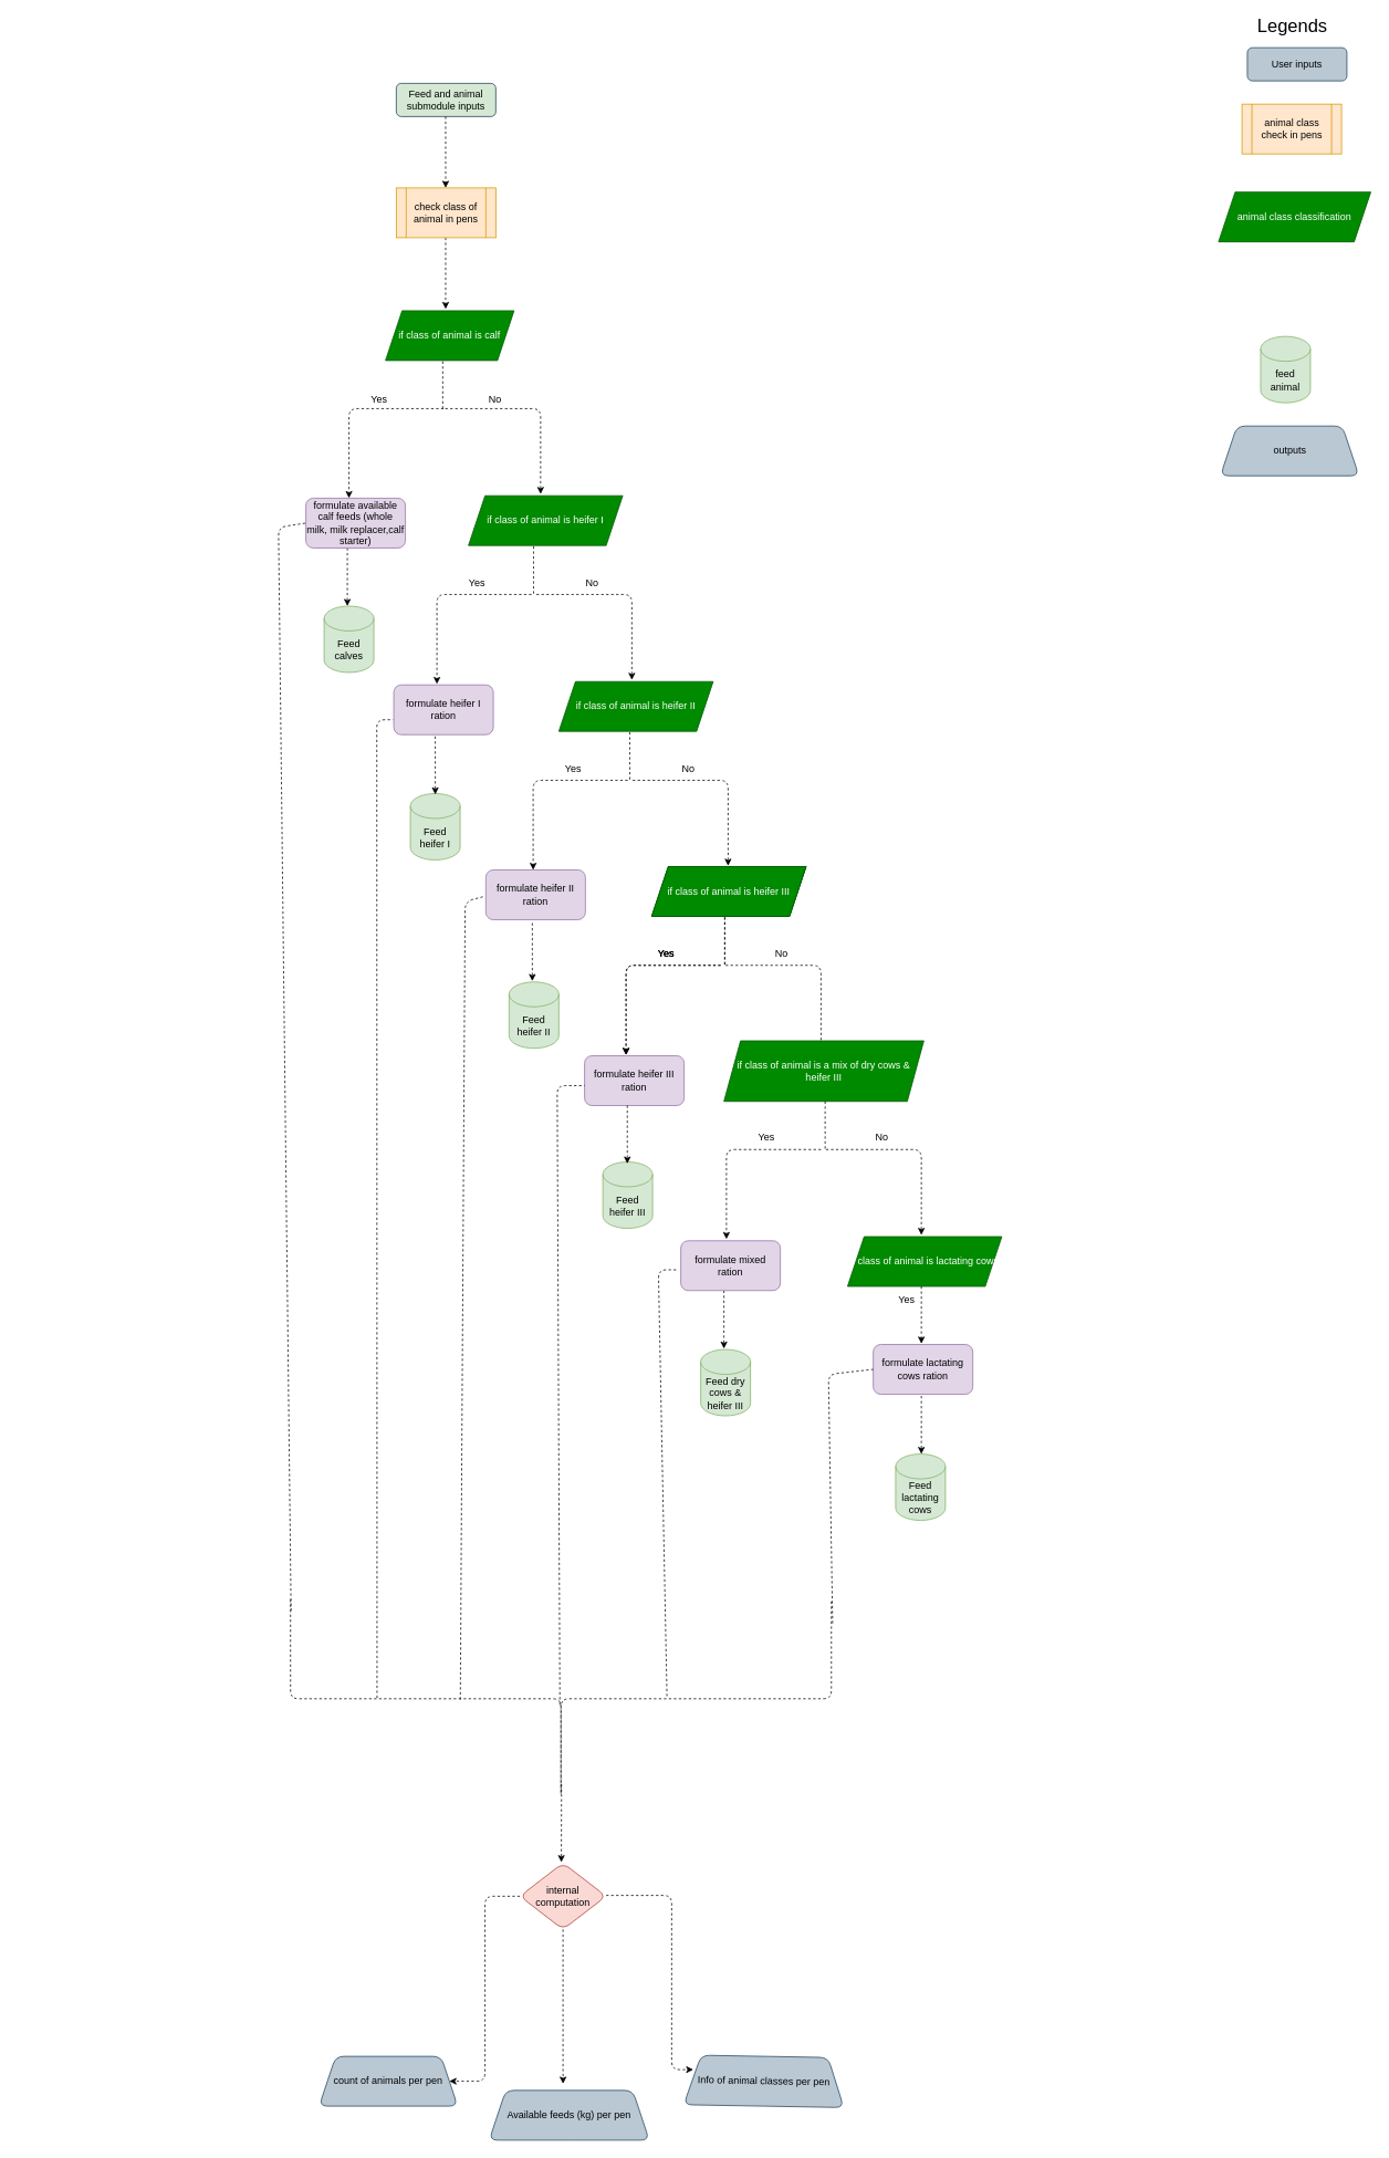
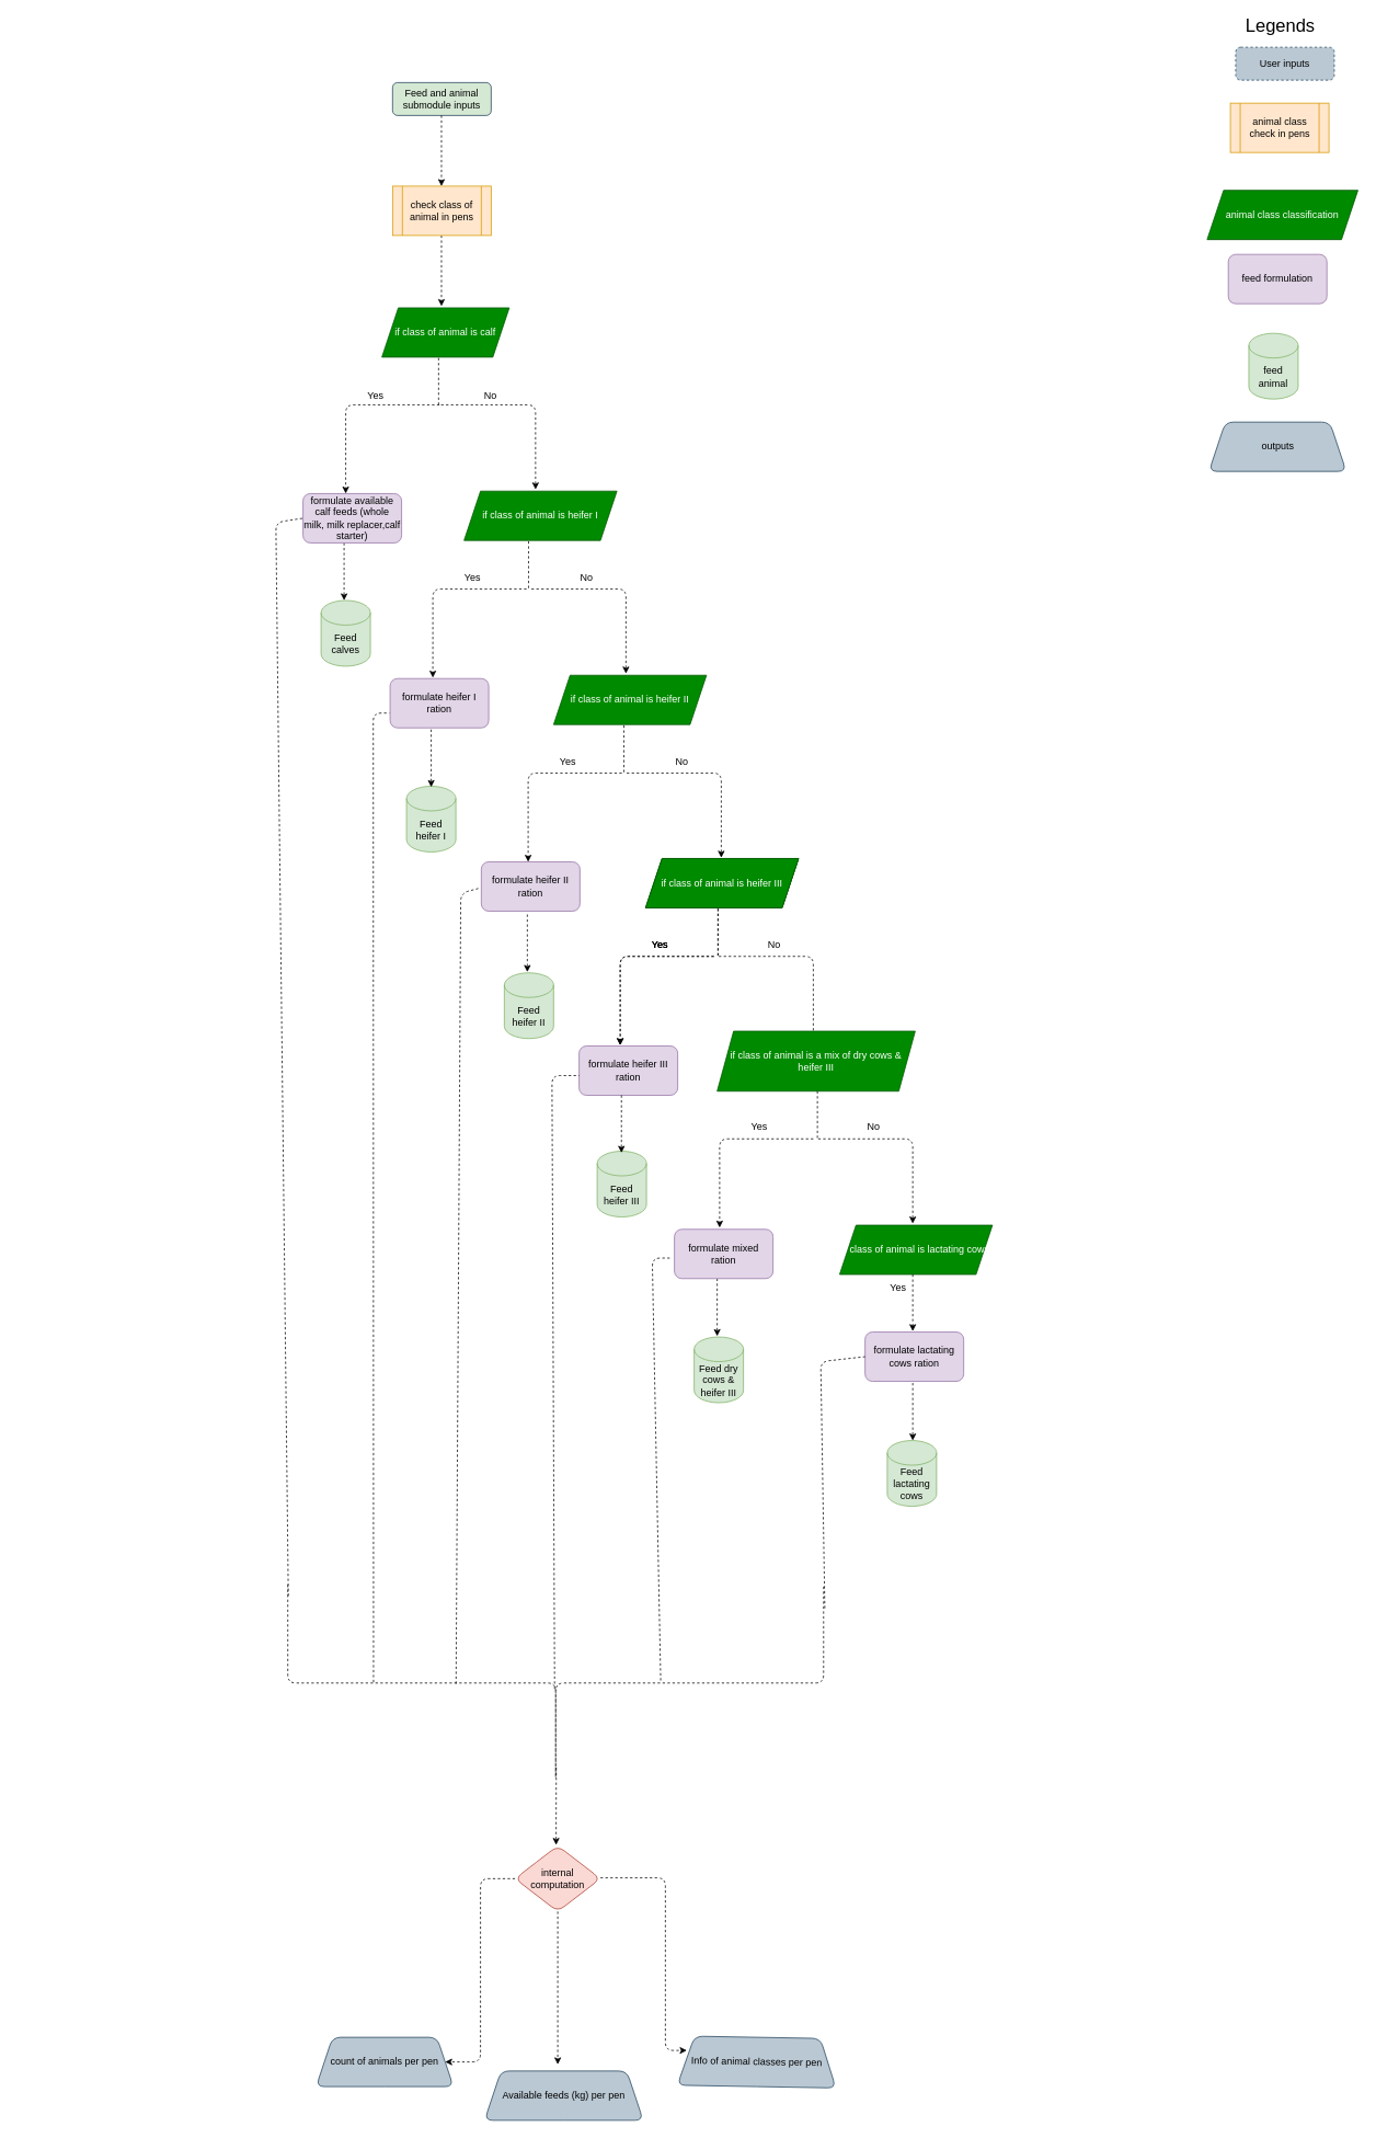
- <mxCell id="27" value="User inputs" style="rounded=1;whiteSpace=wrap;html=1;fontSize=12;glass=0;strokeWidth=1;shadow=0;fillColor=#bac8d3;strokeColor=#23445d;" parent="1" vertex="1"><mxGeometry x="1503" y="57" width="120" height="40" as="geometry" /></mxCell>
+ <mxCell id="27" value="User inputs" style="rounded=1;whiteSpace=wrap;html=1;fontSize=12;glass=0;strokeWidth=1;shadow=0;fillColor=#bac8d3;strokeColor=#23445d;dashed=1;" parent="1" vertex="1"><mxGeometry x="1503" y="57" width="120" height="40" as="geometry" /></mxCell>
+ <mxCell id="30" value="feed formulation" style="rounded=1;whiteSpace=wrap;html=1;glass=0;fillColor=#e1d5e7;strokeColor=#9673a6;" parent="1" vertex="1"><mxGeometry x="1494" y="309" width="120" height="60" as="geometry" /></mxCell>
